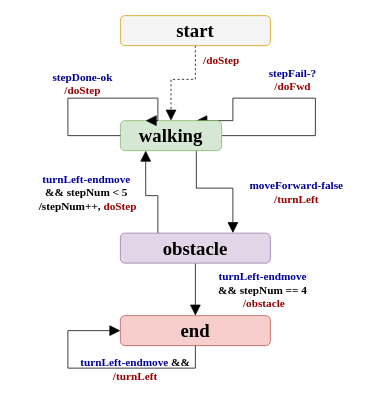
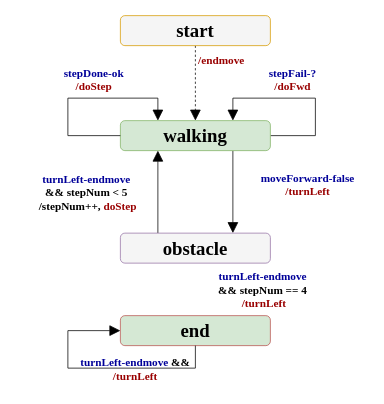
- <mxCell id="15" value="/doStep&lt;font style=&quot;font-size: 15px&quot; color=&quot;#000000&quot;&gt;&lt;br&gt;&lt;/font&gt;" style="text;html=1;strokeColor=none;fillColor=none;align=center;verticalAlign=middle;whiteSpace=wrap;rounded=0;fontFamily=Tahoma;fontSize=15;fontStyle=1;fontColor=#990000;" parent="1" vertex="1"><mxGeometry x="245" y="64" width="100" height="30" as="geometry" /></mxCell>
+ <mxCell id="15" value="/endmove&lt;font style=&quot;font-size: 15px&quot; color=&quot;#000000&quot;&gt;&lt;br&gt;&lt;/font&gt;" style="text;html=1;strokeColor=none;fillColor=none;align=center;verticalAlign=middle;whiteSpace=wrap;rounded=0;fontFamily=Tahoma;fontSize=15;fontStyle=1;fontColor=#990000;" parent="1" vertex="1"><mxGeometry x="245" y="64" width="100" height="30" as="geometry" /></mxCell>
- <mxCell id="12" value="&lt;font color=&quot;#000099&quot; style=&quot;font-size: 15px&quot;&gt;stepDone-ok&lt;br style=&quot;font-size: 15px&quot;&gt;&lt;/font&gt;/doStep" style="text;html=1;strokeColor=none;fillColor=none;align=center;verticalAlign=middle;whiteSpace=wrap;rounded=0;fontFamily=Tahoma;fontSize=15;fontStyle=1;fontColor=#990000;" parent="1" vertex="1"><mxGeometry x="15" y="75" width="190" height="70" as="geometry" /></mxCell>
+ <mxCell id="12" value="&lt;font color=&quot;#000099&quot; style=&quot;font-size: 15px&quot;&gt;stepDone-ok&lt;br style=&quot;font-size: 15px&quot;&gt;&lt;/font&gt;/doStep" style="text;html=1;strokeColor=none;fillColor=none;align=center;verticalAlign=middle;whiteSpace=wrap;rounded=0;fontFamily=Tahoma;fontSize=15;fontStyle=1;fontColor=#990000;" parent="1" vertex="1"><mxGeometry x="30" y="70" width="190" height="70" as="geometry" /></mxCell>
- <mxCell id="6" value="walking" style="rounded=1;whiteSpace=wrap;html=1;fillColor=#d5e8d4;strokeColor=#82b366;fontStyle=1;fontSize=25;fontFamily=Tahoma;" parent="1" vertex="1"><mxGeometry x="160" y="160" width="135" height="40" as="geometry" /></mxCell>
+ <mxCell id="6" value="walking" style="rounded=1;whiteSpace=wrap;html=1;fillColor=#d5e8d4;strokeColor=#82b366;fontStyle=1;fontSize=25;fontFamily=Tahoma;" parent="1" vertex="1"><mxGeometry x="160" y="160" width="200" height="40" as="geometry" /></mxCell>
- <mxCell id="14" value="&lt;font color=&quot;#000099&quot; style=&quot;font-size: 15px&quot;&gt;moveForward-false&lt;/font&gt;&lt;br style=&quot;font-size: 15px&quot;&gt;/turnLeft" style="text;html=1;strokeColor=none;fillColor=none;align=center;verticalAlign=middle;whiteSpace=wrap;rounded=0;fontFamily=Tahoma;fontSize=15;fontStyle=1;fontColor=#990000;" parent="1" vertex="1"><mxGeometry x="300" y="220" width="190" height="70" as="geometry" /></mxCell>
+ <mxCell id="14" value="&lt;font color=&quot;#000099&quot; style=&quot;font-size: 15px&quot;&gt;moveForward-false&lt;/font&gt;&lt;br style=&quot;font-size: 15px&quot;&gt;/turnLeft" style="text;html=1;strokeColor=none;fillColor=none;align=center;verticalAlign=middle;whiteSpace=wrap;rounded=0;fontFamily=Tahoma;fontSize=15;fontStyle=1;fontColor=#990000;" parent="1" vertex="1"><mxGeometry x="315" y="210" width="190" height="70" as="geometry" /></mxCell>
- <mxCell id="9" value="obstacle" style="rounded=1;whiteSpace=wrap;html=1;fillColor=#e1d5e7;strokeColor=#9673a6;fontStyle=1;fontSize=25;fontFamily=Tahoma;" parent="1" vertex="1"><mxGeometry x="160" y="310" width="200" height="40" as="geometry" /></mxCell>
+ <mxCell id="9" value="obstacle" style="rounded=1;whiteSpace=wrap;html=1;fillColor=#f5f5f5;strokeColor=#9673a6;fontStyle=1;fontSize=25;fontFamily=Tahoma;" parent="1" vertex="1"><mxGeometry x="160" y="310" width="200" height="40" as="geometry" /></mxCell>
- <mxCell id="8" style="edgeStyle=orthogonalEdgeStyle;rounded=0;orthogonalLoop=1;jettySize=auto;html=1;endSize=12;endArrow=block;endFill=1;" edge="1" parent="1" source="9" target="10"><mxGeometry relative="1" as="geometry" /></mxCell>
- <mxCell id="18" value="&lt;font color=&quot;#000099&quot; style=&quot;font-size: 15px&quot;&gt;turnLeft-endmove&lt;/font&gt;&lt;br style=&quot;font-size: 15px&quot;&gt;&lt;font color=&quot;#000000&quot; style=&quot;font-size: 15px&quot;&gt;&amp;amp;&amp;amp; stepNum == 4&lt;/font&gt;&lt;br style=&quot;font-size: 15px&quot;&gt;&lt;span style=&quot;color: rgb(0 , 0 , 0) ; font-size: 15px&quot;&gt;&amp;nbsp;&lt;/span&gt;/obstacle" style="text;html=1;strokeColor=none;fillColor=none;align=center;verticalAlign=middle;whiteSpace=wrap;rounded=0;fontFamily=Tahoma;fontSize=15;fontStyle=1;fontColor=#990000;" vertex="1" parent="1"><mxGeometry x="255" y="350" width="190" height="70" as="geometry" /></mxCell>
+ <mxCell id="18" value="&lt;font color=&quot;#000099&quot; style=&quot;font-size: 15px&quot;&gt;turnLeft-endmove&lt;/font&gt;&lt;br style=&quot;font-size: 15px&quot;&gt;&lt;font color=&quot;#000000&quot; style=&quot;font-size: 15px&quot;&gt;&amp;amp;&amp;amp; stepNum == 4&lt;/font&gt;&lt;br style=&quot;font-size: 15px&quot;&gt;&lt;span style=&quot;color: rgb(0 , 0 , 0) ; font-size: 15px&quot;&gt;&amp;nbsp;&lt;/span&gt;/turnLeft" style="text;html=1;strokeColor=none;fillColor=none;align=center;verticalAlign=middle;whiteSpace=wrap;rounded=0;fontFamily=Tahoma;fontSize=15;fontStyle=1;fontColor=#990000;" vertex="1" parent="1"><mxGeometry x="255" y="350" width="190" height="70" as="geometry" /></mxCell>
- <mxCell id="10" value="end" style="rounded=1;whiteSpace=wrap;html=1;fillColor=#f8cecc;strokeColor=#b85450;fontStyle=1;fontSize=25;fontFamily=Tahoma;" parent="1" vertex="1"><mxGeometry x="160" y="420" width="200" height="40" as="geometry" /></mxCell>
+ <mxCell id="10" value="end" style="rounded=1;whiteSpace=wrap;html=1;fillColor=#d5e8d4;strokeColor=#b85450;fontStyle=1;fontSize=25;fontFamily=Tahoma;" parent="1" vertex="1"><mxGeometry x="160" y="420" width="200" height="40" as="geometry" /></mxCell>
